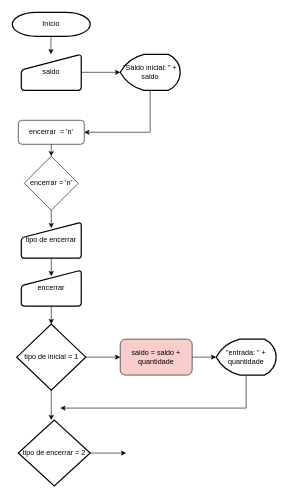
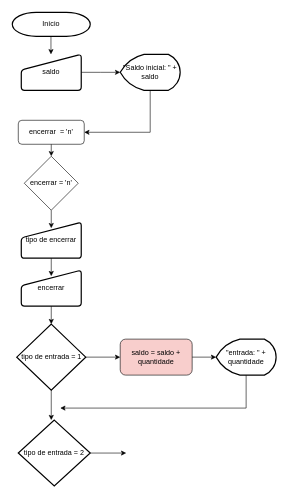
- <mxCell id="16" value="tipo de inicial = 1" style="strokeWidth=2;html=1;shape=mxgraph.flowchart.decision;whiteSpace=wrap;" vertex="1" parent="1"><mxGeometry x="27.5" y="540" width="115" height="110" as="geometry" /></mxCell>
+ <mxCell id="16" value="tipo de entrada = 1" style="strokeWidth=2;html=1;shape=mxgraph.flowchart.decision;whiteSpace=wrap;" vertex="1" parent="1"><mxGeometry x="27.5" y="540" width="115" height="110" as="geometry" /></mxCell>
- <mxCell id="23" value="tipo de encerrar = 2" style="strokeWidth=2;html=1;shape=mxgraph.flowchart.decision;whiteSpace=wrap;" vertex="1" parent="1"><mxGeometry x="30" y="700" width="120" height="110" as="geometry" /></mxCell>
+ <mxCell id="23" value="tipo de entrada = 2" style="strokeWidth=2;html=1;shape=mxgraph.flowchart.decision;whiteSpace=wrap;" vertex="1" parent="1"><mxGeometry x="30" y="700" width="120" height="110" as="geometry" /></mxCell>
